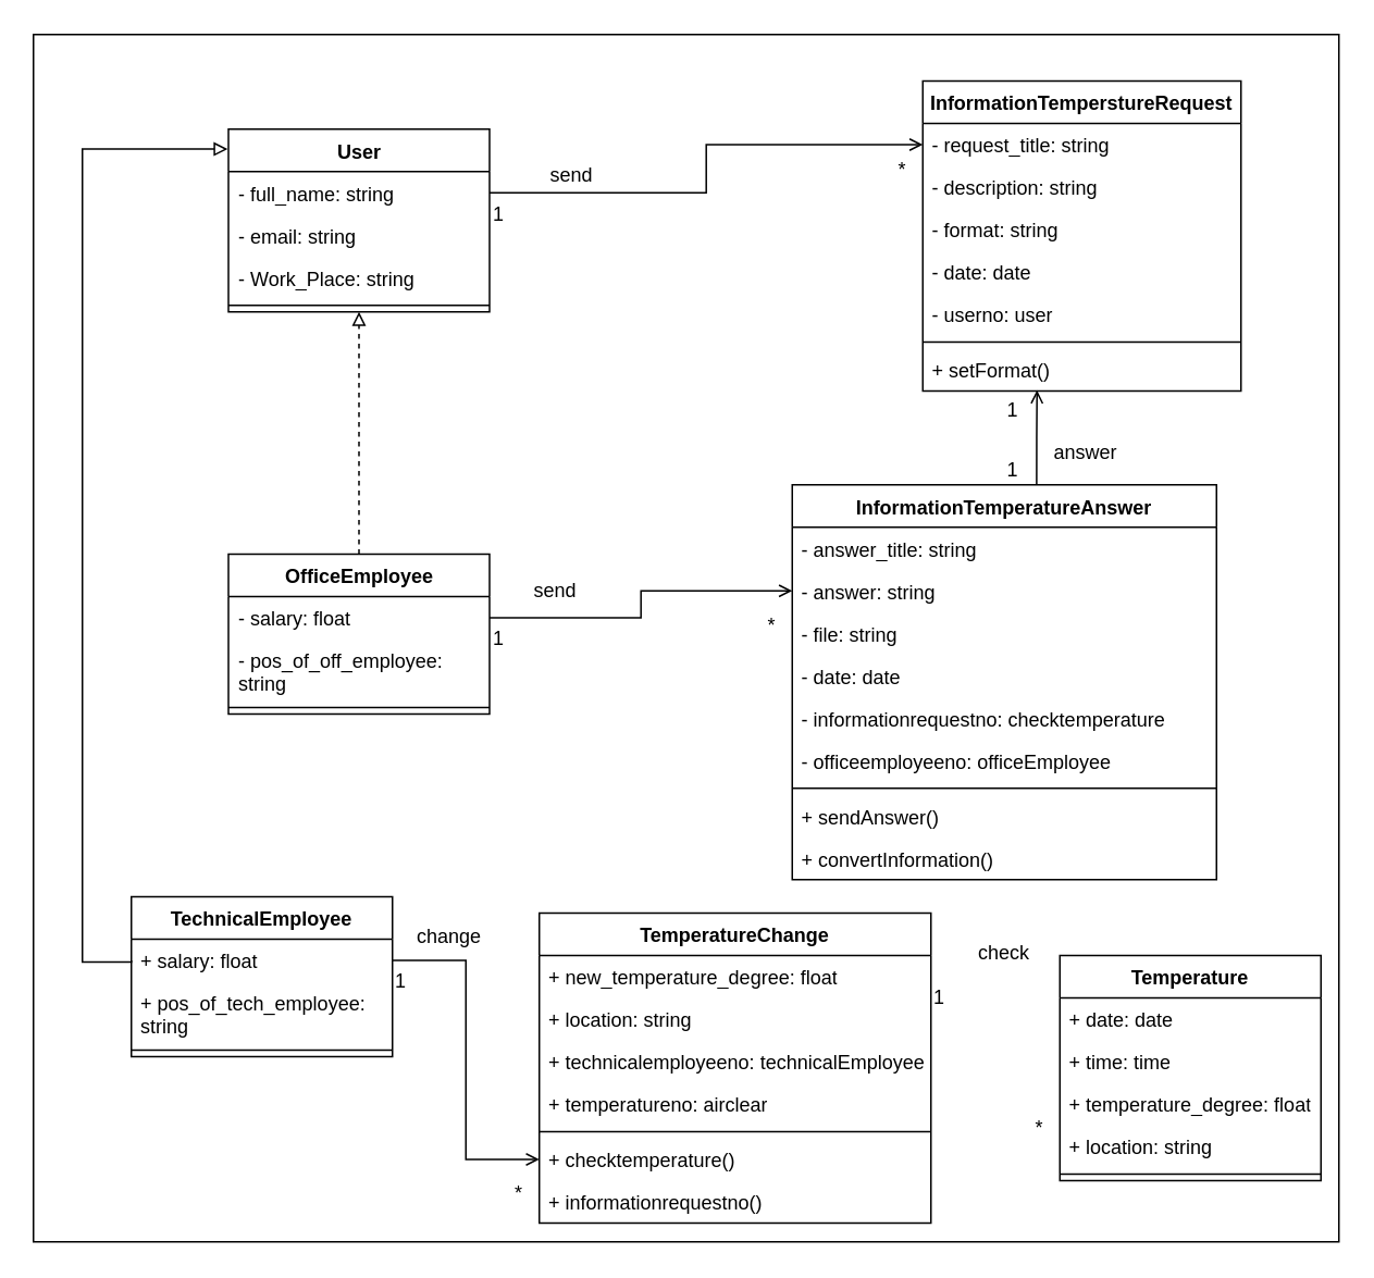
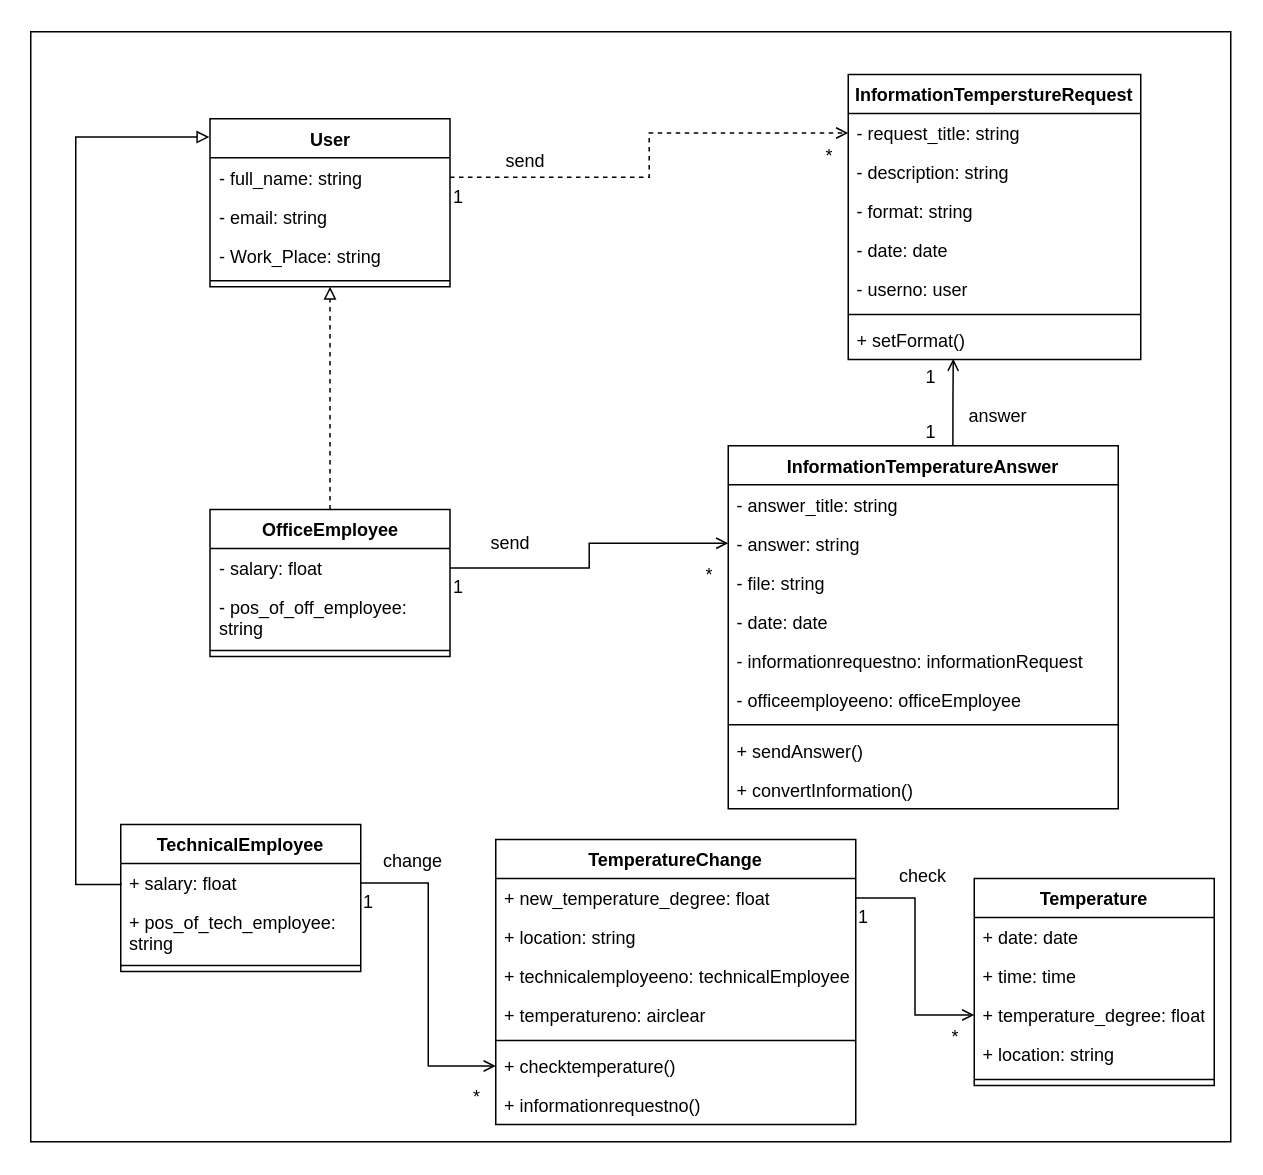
- <mxCell id="49" style="edgeStyle=orthogonalEdgeStyle;rounded=0;orthogonalLoop=1;jettySize=auto;html=1;exitX=1;exitY=0.5;exitDx=0;exitDy=0;entryX=0;entryY=0.5;entryDx=0;entryDy=0;endArrow=open;endFill=0;" parent="1" source="4" target="18" edge="1"><mxGeometry relative="1" as="geometry" /></mxCell>
+ <mxCell id="49" style="edgeStyle=orthogonalEdgeStyle;rounded=0;orthogonalLoop=1;jettySize=auto;html=1;exitX=1;exitY=0.5;exitDx=0;exitDy=0;entryX=0;entryY=0.5;entryDx=0;entryDy=0;endArrow=open;endFill=0;dashed=1;" parent="1" source="4" target="18" edge="1"><mxGeometry relative="1" as="geometry" /></mxCell>
- <mxCell id="30" value="- informationrequestno: checktemperature" style="text;strokeColor=none;fillColor=none;align=left;verticalAlign=top;spacingLeft=4;spacingRight=4;overflow=hidden;rotatable=0;points=[[0,0.5],[1,0.5]];portConstraint=eastwest;whiteSpace=wrap;html=1;" parent="25" vertex="1"><mxGeometry y="130" width="260" height="26" as="geometry" /></mxCell>
+ <mxCell id="30" value="- informationrequestno: informationRequest" style="text;strokeColor=none;fillColor=none;align=left;verticalAlign=top;spacingLeft=4;spacingRight=4;overflow=hidden;rotatable=0;points=[[0,0.5],[1,0.5]];portConstraint=eastwest;whiteSpace=wrap;html=1;" parent="25" vertex="1"><mxGeometry y="130" width="260" height="26" as="geometry" /></mxCell>
+ <mxCell id="66" style="edgeStyle=orthogonalEdgeStyle;rounded=0;orthogonalLoop=1;jettySize=auto;html=1;exitX=1;exitY=0.5;exitDx=0;exitDy=0;entryX=0;entryY=0.5;entryDx=0;entryDy=0;endArrow=open;endFill=0;" parent="1" source="42" target="38" edge="1"><mxGeometry relative="1" as="geometry" /></mxCell>
